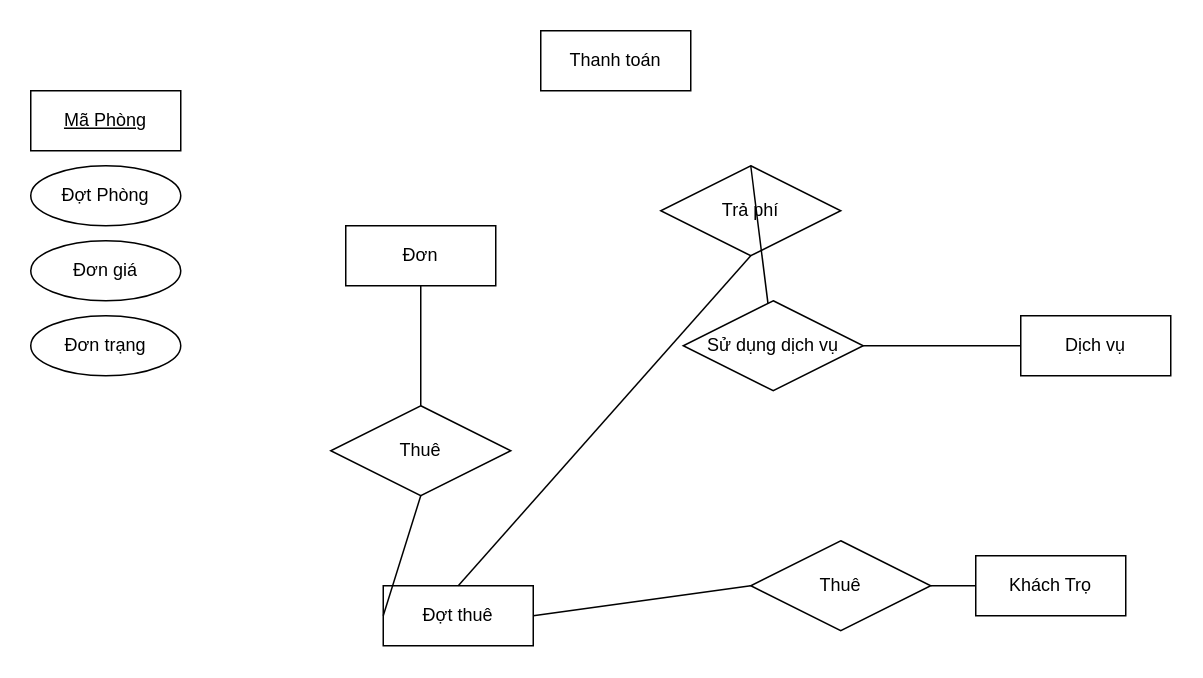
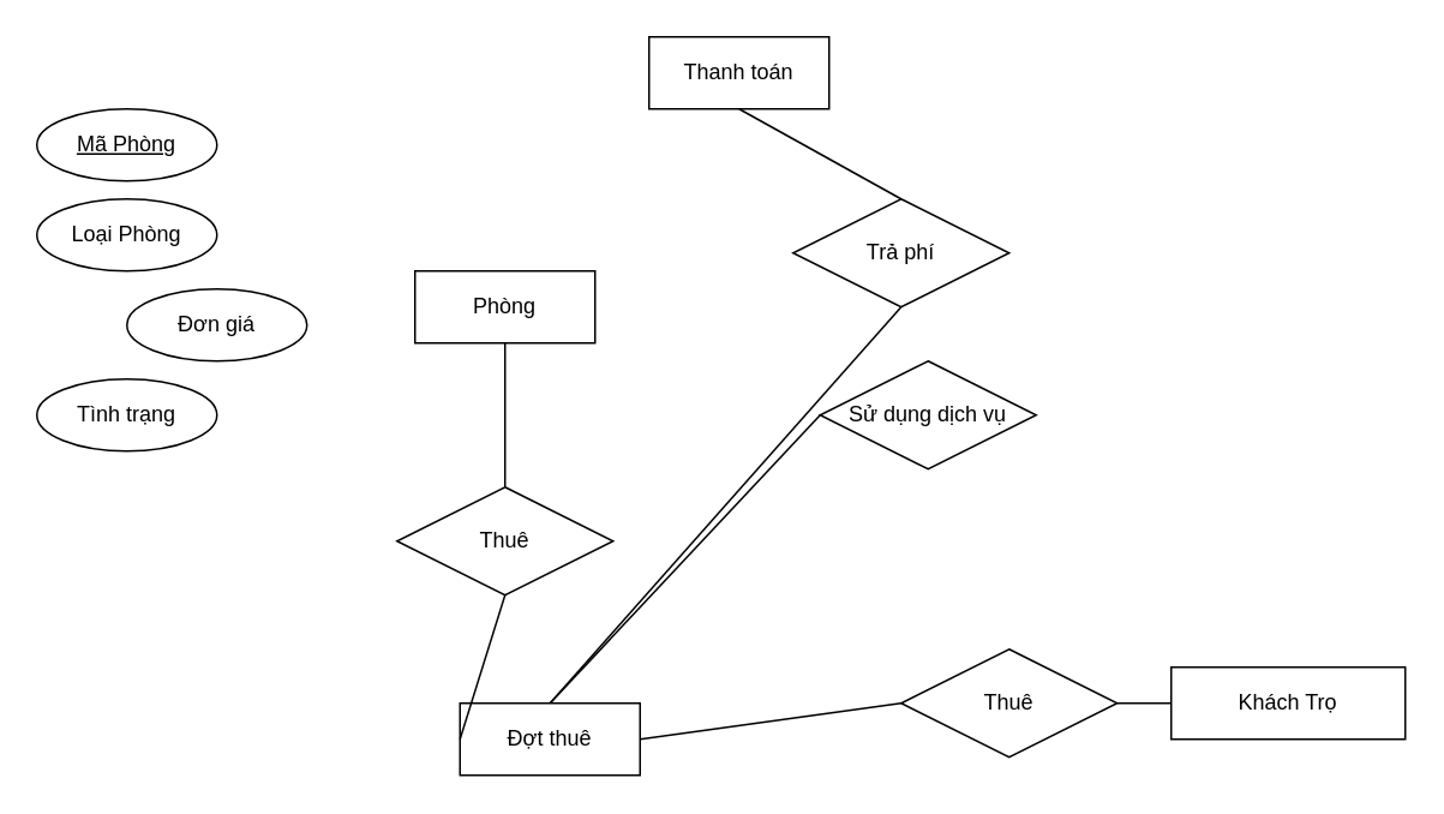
- <mxCell id="19" value="Mã Phòng" style="whiteSpace=wrap;html=1;align=center;fontStyle=4;rounded=0;" vertex="1" parent="1"><mxGeometry x="20" y="60" width="100" height="40" as="geometry" /></mxCell>
+ <mxCell id="19" value="Mã Phòng" style="ellipse;whiteSpace=wrap;html=1;align=center;fontStyle=4;" vertex="1" parent="1"><mxGeometry x="20" y="60" width="100" height="40" as="geometry" /></mxCell>
- <mxCell id="20" value="Đợt Phòng" style="ellipse;whiteSpace=wrap;html=1;align=center;" vertex="1" parent="1"><mxGeometry x="20" y="110" width="100" height="40" as="geometry" /></mxCell>
+ <mxCell id="20" value="Loại Phòng" style="ellipse;whiteSpace=wrap;html=1;align=center;" vertex="1" parent="1"><mxGeometry x="20" y="110" width="100" height="40" as="geometry" /></mxCell>
- <mxCell id="17" value="" style="endArrow=none;html=1;rounded=0;fontSize=12;startSize=8;endSize=8;curved=1;exitX=0.5;exitY=0;exitDx=0;exitDy=0;" edge="1" parent="1" source="10" target="9"><mxGeometry relative="1" as="geometry"><mxPoint x="340" y="250" as="sourcePoint" /><mxPoint x="340" y="330" as="targetPoint" /></mxGeometry></mxCell>
+ <mxCell id="17" value="" style="endArrow=none;html=1;rounded=0;fontSize=12;startSize=8;endSize=8;curved=1;exitX=0.5;exitY=0;exitDx=0;exitDy=0;entryX=0.5;entryY=1;entryDx=0;entryDy=0;" edge="1" parent="1" source="10" target="6"><mxGeometry relative="1" as="geometry"><mxPoint x="340" y="250" as="sourcePoint" /><mxPoint x="340" y="330" as="targetPoint" /></mxGeometry></mxCell>
- <mxCell id="2" value="Đơn" style="whiteSpace=wrap;html=1;align=center;" parent="1" vertex="1"><mxGeometry x="230" y="150" width="100" height="40" as="geometry" /></mxCell>
+ <mxCell id="2" value="Phòng" style="whiteSpace=wrap;html=1;align=center;" parent="1" vertex="1"><mxGeometry x="230" y="150" width="100" height="40" as="geometry" /></mxCell>
- <mxCell id="21" value="Đơn giá" style="ellipse;whiteSpace=wrap;html=1;align=center;" vertex="1" parent="1"><mxGeometry x="20" y="160" width="100" height="40" as="geometry" /></mxCell>
+ <mxCell id="21" value="Đơn giá" style="ellipse;whiteSpace=wrap;html=1;align=center;" vertex="1" parent="1"><mxGeometry x="70" y="160" width="100" height="40" as="geometry" /></mxCell>
- <mxCell id="22" value="Đơn trạng" style="ellipse;whiteSpace=wrap;html=1;align=center;" vertex="1" parent="1"><mxGeometry x="20" y="210" width="100" height="40" as="geometry" /></mxCell>
+ <mxCell id="22" value="Tình trạng" style="ellipse;whiteSpace=wrap;html=1;align=center;" vertex="1" parent="1"><mxGeometry x="20" y="210" width="100" height="40" as="geometry" /></mxCell>
- <mxCell id="15" value="" style="endArrow=none;html=1;rounded=0;fontSize=12;startSize=8;endSize=8;curved=1;exitX=0;exitY=0.5;exitDx=0;exitDy=0;entryX=1;entryY=0.5;entryDx=0;entryDy=0;" edge="1" parent="1" source="5" target="9"><mxGeometry relative="1" as="geometry"><mxPoint x="320" y="230" as="sourcePoint" /><mxPoint x="320" y="310" as="targetPoint" /></mxGeometry></mxCell>
- <mxCell id="5" value="Dịch vụ" style="whiteSpace=wrap;html=1;align=center;" parent="1" vertex="1"><mxGeometry x="680" y="210" width="100" height="40" as="geometry" /></mxCell>
+ <mxCell id="16" value="" style="endArrow=none;html=1;rounded=0;fontSize=12;startSize=8;endSize=8;curved=1;exitX=0;exitY=0.5;exitDx=0;exitDy=0;entryX=0.5;entryY=0;entryDx=0;entryDy=0;" edge="1" parent="1" source="9" target="4"><mxGeometry relative="1" as="geometry"><mxPoint x="330" y="240" as="sourcePoint" /><mxPoint x="330" y="320" as="targetPoint" /></mxGeometry></mxCell>
- <mxCell id="3" value="Khách Trọ" style="whiteSpace=wrap;html=1;align=center;" parent="1" vertex="1"><mxGeometry x="650" y="370" width="100" height="40" as="geometry" /></mxCell>
+ <mxCell id="3" value="Khách Trọ" style="whiteSpace=wrap;html=1;align=center;" parent="1" vertex="1"><mxGeometry x="650" y="370" width="130" height="40" as="geometry" /></mxCell>
